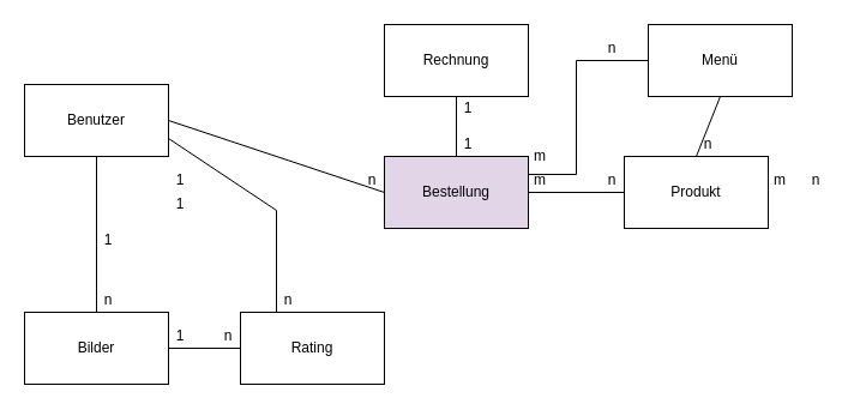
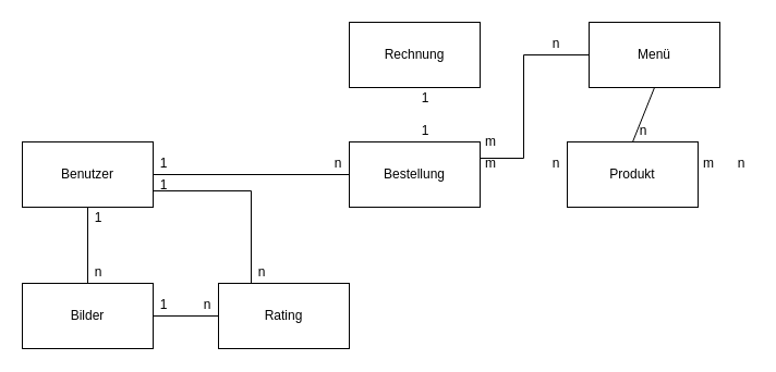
- <mxCell id="2" value="Benutzer" style="rounded=0;whiteSpace=wrap;html=1;" vertex="1" parent="1"><mxGeometry x="20" y="70" width="120" height="60" as="geometry" /></mxCell>
+ <mxCell id="2" value="Benutzer" style="rounded=0;whiteSpace=wrap;html=1;" vertex="1" parent="1"><mxGeometry x="20" y="130" width="120" height="60" as="geometry" /></mxCell>
- <mxCell id="16" value="" style="endArrow=none;html=1;rounded=0;entryX=0.5;entryY=1;entryDx=0;entryDy=0;exitX=0.5;exitY=0;exitDx=0;exitDy=0;" edge="1" parent="1" source="4" target="15"><mxGeometry width="50" height="50" relative="1" as="geometry"><mxPoint x="280" y="140" as="sourcePoint" /><mxPoint x="330" y="90" as="targetPoint" /></mxGeometry></mxCell>
- <mxCell id="4" value="Bestellung" style="rounded=0;whiteSpace=wrap;html=1;fillColor=#e1d5e7;" vertex="1" parent="1"><mxGeometry x="320" y="130" width="120" height="60" as="geometry" /></mxCell>
+ <mxCell id="4" value="Bestellung" style="rounded=0;whiteSpace=wrap;html=1;" vertex="1" parent="1"><mxGeometry x="320" y="130" width="120" height="60" as="geometry" /></mxCell>
- <mxCell id="18" value="" style="endArrow=none;html=1;rounded=0;entryX=0;entryY=0.5;entryDx=0;entryDy=0;exitX=1;exitY=0.5;exitDx=0;exitDy=0;" edge="1" parent="1" source="4" target="17"><mxGeometry width="50" height="50" relative="1" as="geometry"><mxPoint x="450" y="270" as="sourcePoint" /><mxPoint x="500" y="220" as="targetPoint" /></mxGeometry></mxCell>
